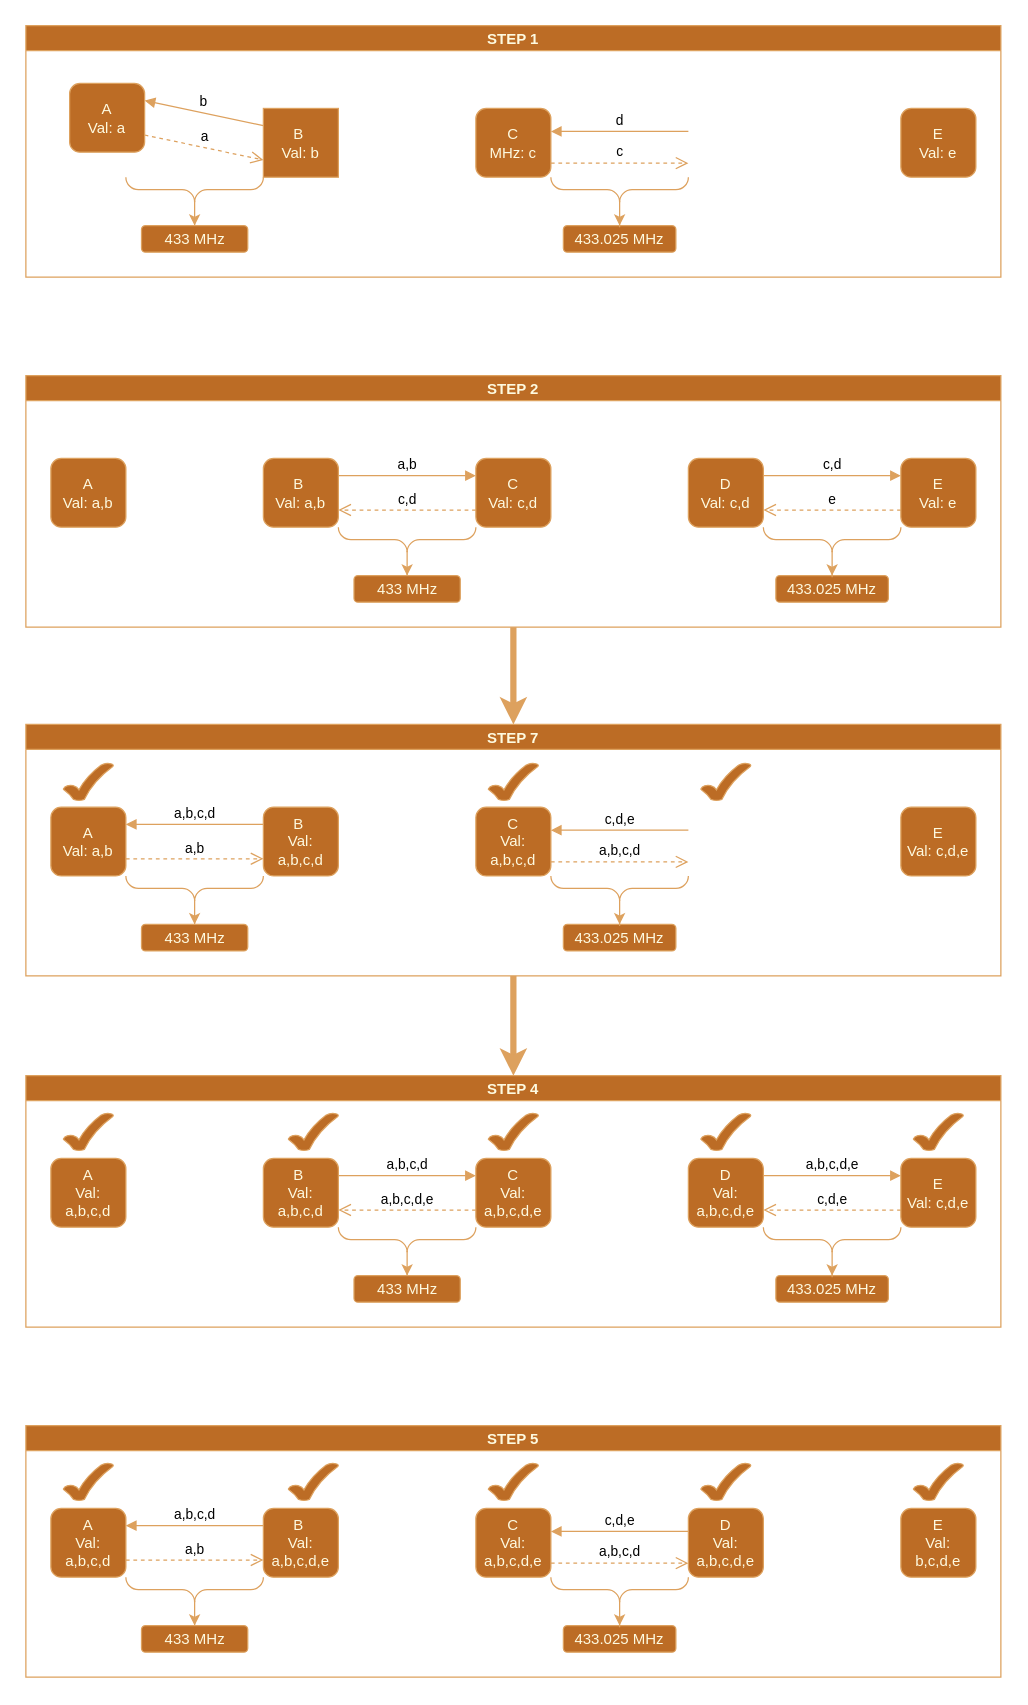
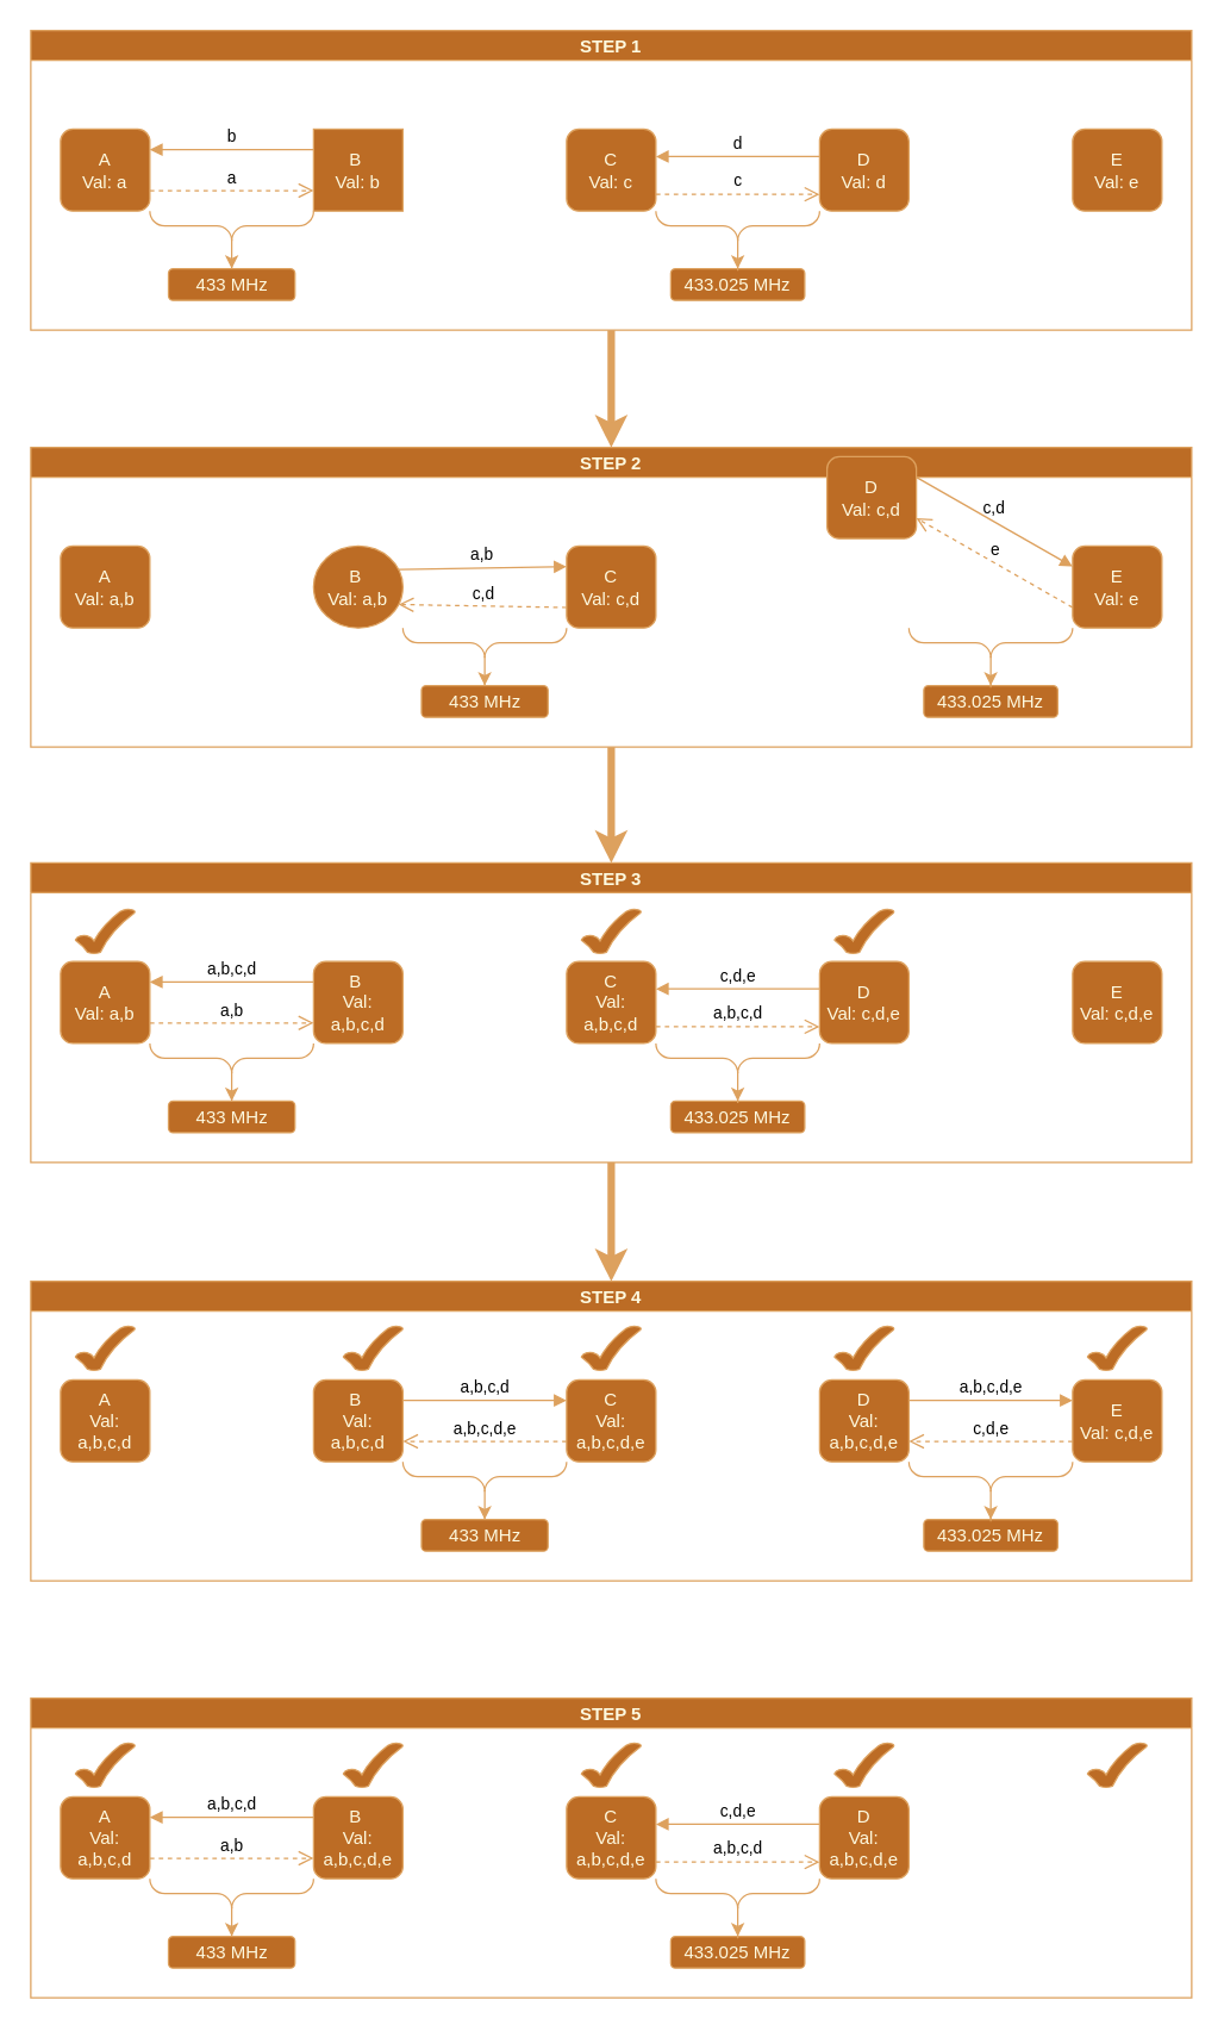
- <mxCell id="4" value="A&lt;div&gt;Val: a&lt;/div&gt;" style="rounded=1;whiteSpace=wrap;html=1;labelBackgroundColor=none;fillColor=#BC6C25;strokeColor=#DDA15E;fontColor=#FEFAE0;" parent="3" vertex="1"><mxGeometry x="35" y="46.25" width="60" height="55" as="geometry" /></mxCell>
+ <mxCell id="4" value="A&lt;div&gt;Val: a&lt;/div&gt;" style="rounded=1;whiteSpace=wrap;html=1;labelBackgroundColor=none;fillColor=#BC6C25;strokeColor=#DDA15E;fontColor=#FEFAE0;" parent="3" vertex="1"><mxGeometry x="20" y="66.25" width="60" height="55" as="geometry" /></mxCell>
- <mxCell id="5" value="&lt;div&gt;C&lt;/div&gt;&lt;div&gt;MHz: c&lt;/div&gt;" style="rounded=1;whiteSpace=wrap;html=1;labelBackgroundColor=none;fillColor=#BC6C25;strokeColor=#DDA15E;fontColor=#FEFAE0;" parent="3" vertex="1"><mxGeometry x="360" y="66.25" width="60" height="55" as="geometry" /></mxCell>
+ <mxCell id="5" value="&lt;div&gt;C&lt;/div&gt;&lt;div&gt;Val: c&lt;/div&gt;" style="rounded=1;whiteSpace=wrap;html=1;labelBackgroundColor=none;fillColor=#BC6C25;strokeColor=#DDA15E;fontColor=#FEFAE0;" parent="3" vertex="1"><mxGeometry x="360" y="66.25" width="60" height="55" as="geometry" /></mxCell>
+ <mxCell id="8" value="&lt;div&gt;D&lt;/div&gt;&lt;div&gt;Val: d&lt;/div&gt;" style="rounded=1;whiteSpace=wrap;html=1;labelBackgroundColor=none;fillColor=#BC6C25;strokeColor=#DDA15E;fontColor=#FEFAE0;" parent="3" vertex="1"><mxGeometry x="530" y="66.25" width="60" height="55" as="geometry" /></mxCell>
+ <mxCell id="2" style="edgeStyle=orthogonalEdgeStyle;rounded=0;orthogonalLoop=1;jettySize=auto;html=1;exitX=0.5;exitY=1;exitDx=0;exitDy=0;entryX=0.5;entryY=0;entryDx=0;entryDy=0;strokeColor=#DDA15E;fontColor=#FEFAE0;fillColor=#BC6C25;strokeWidth=5;" parent="1" source="3" target="20" edge="1"><mxGeometry relative="1" as="geometry" /></mxCell>
- <mxCell id="24" value="B&amp;nbsp;&lt;div&gt;Val: a,b&lt;/div&gt;" style="rounded=1;whiteSpace=wrap;html=1;labelBackgroundColor=none;fillColor=#BC6C25;strokeColor=#DDA15E;fontColor=#FEFAE0;" parent="20" vertex="1"><mxGeometry x="190" y="66.25" width="60" height="55" as="geometry" /></mxCell>
+ <mxCell id="24" value="B&amp;nbsp;&lt;div&gt;Val: a,b&lt;/div&gt;" style="ellipse;whiteSpace=wrap;html=1;labelBackgroundColor=none;fillColor=#BC6C25;strokeColor=#DDA15E;fontColor=#FEFAE0;" parent="20" vertex="1"><mxGeometry x="190" y="66.25" width="60" height="55" as="geometry" /></mxCell>
- <mxCell id="25" value="&lt;div&gt;D&lt;/div&gt;&lt;div&gt;Val: c,d&lt;/div&gt;" style="rounded=1;whiteSpace=wrap;html=1;labelBackgroundColor=none;fillColor=#BC6C25;strokeColor=#DDA15E;fontColor=#FEFAE0;" parent="20" vertex="1"><mxGeometry x="530" y="66.25" width="60" height="55" as="geometry" /></mxCell>
+ <mxCell id="25" value="&lt;div&gt;D&lt;/div&gt;&lt;div&gt;Val: c,d&lt;/div&gt;" style="rounded=1;whiteSpace=wrap;html=1;labelBackgroundColor=none;fillColor=#BC6C25;strokeColor=#DDA15E;fontColor=#FEFAE0;" parent="20" vertex="1"><mxGeometry x="535" y="6.25" width="60" height="55" as="geometry" /></mxCell>
- <mxCell id="37" value="STEP 7" style="swimlane;startSize=20;horizontal=1;containerType=tree;labelBackgroundColor=none;fillColor=#BC6C25;strokeColor=#DDA15E;fontColor=#FEFAE0;" parent="1" vertex="1"><mxGeometry x="20" y="579" width="780" height="201.25" as="geometry" /></mxCell>
+ <mxCell id="37" value="STEP 3" style="swimlane;startSize=20;horizontal=1;containerType=tree;labelBackgroundColor=none;fillColor=#BC6C25;strokeColor=#DDA15E;fontColor=#FEFAE0;" parent="1" vertex="1"><mxGeometry x="20" y="579" width="780" height="201.25" as="geometry" /></mxCell>
+ <mxCell id="42" value="&lt;div&gt;D&lt;/div&gt;&lt;div&gt;Val: c,d,e&lt;/div&gt;" style="rounded=1;whiteSpace=wrap;html=1;labelBackgroundColor=none;fillColor=#BC6C25;strokeColor=#DDA15E;fontColor=#FEFAE0;" parent="37" vertex="1"><mxGeometry x="530" y="66.25" width="60" height="55" as="geometry" /></mxCell>
- <mxCell id="80" value="&lt;div&gt;E&lt;/div&gt;&lt;div&gt;Val: b,c,d,e&lt;/div&gt;" style="rounded=1;whiteSpace=wrap;html=1;labelBackgroundColor=none;fillColor=#BC6C25;strokeColor=#DDA15E;fontColor=#FEFAE0;" parent="77" vertex="1"><mxGeometry x="700" y="66.25" width="60" height="55" as="geometry" /></mxCell>
